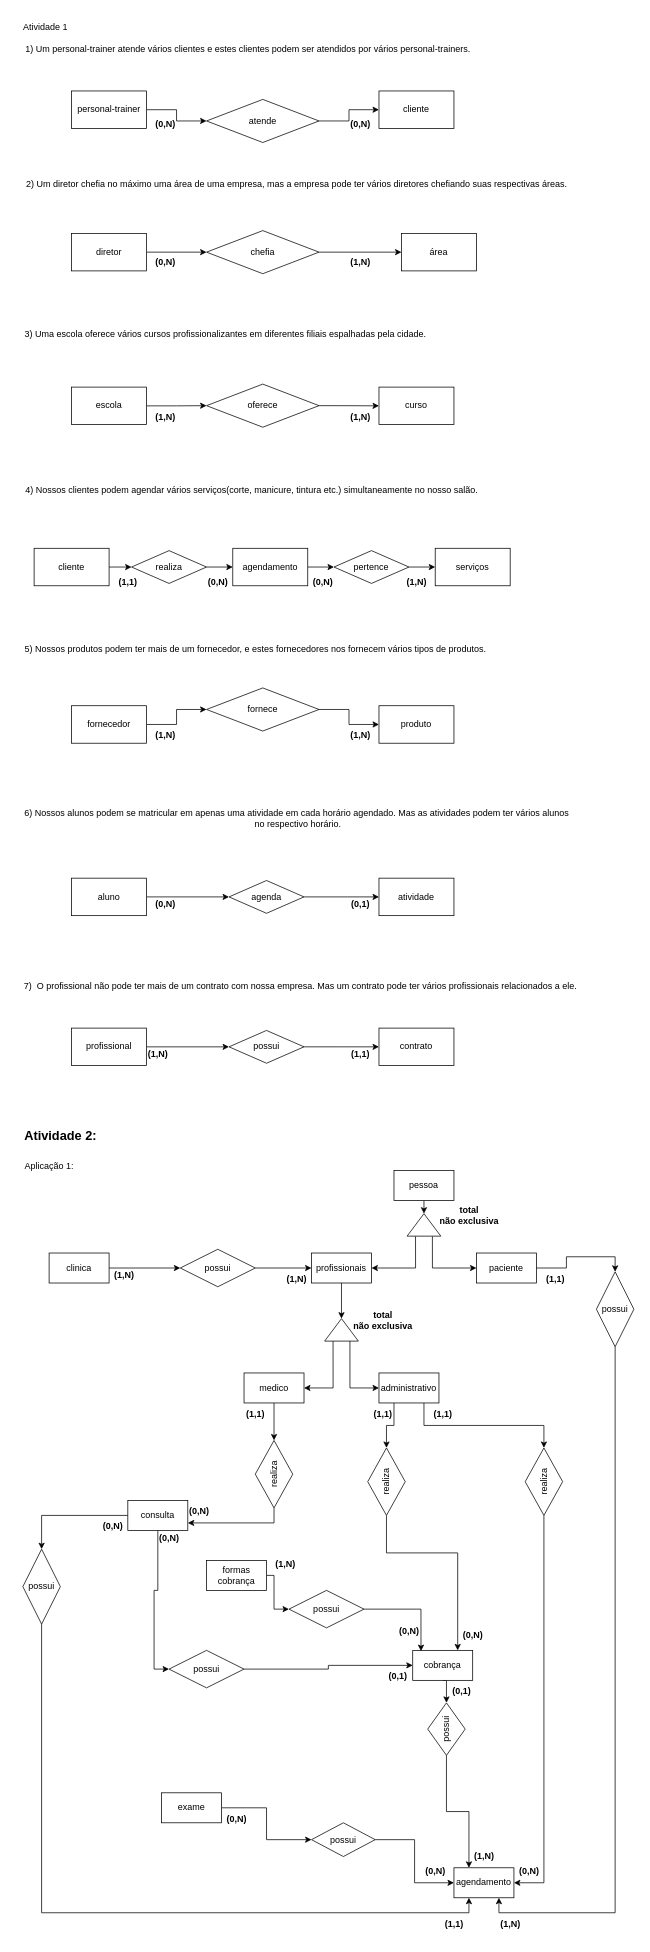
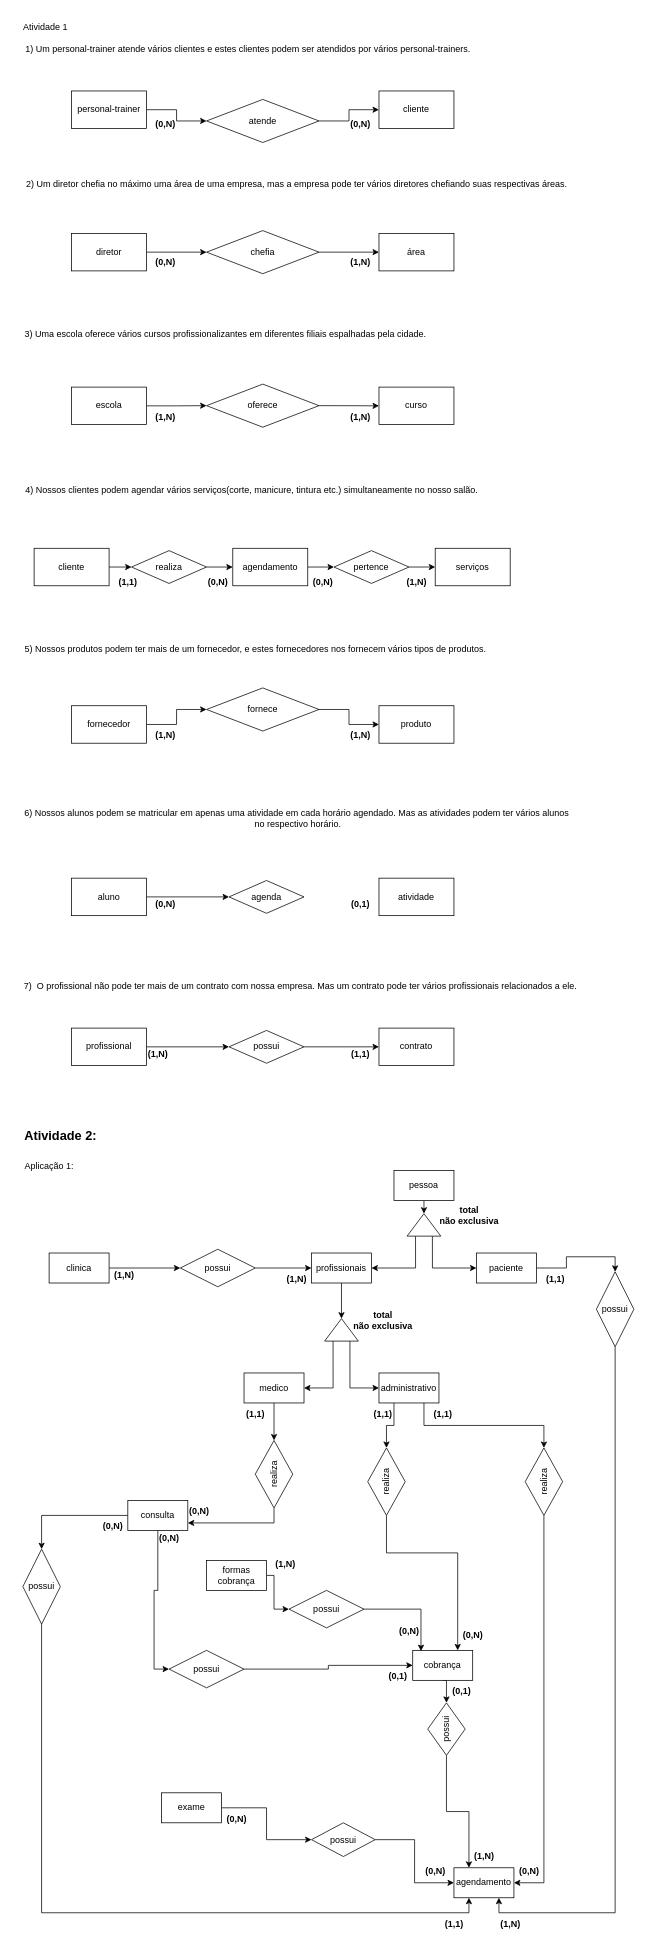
- <mxCell id="14" value="área" style="rounded=0;whiteSpace=wrap;html=1;" vertex="1" parent="1"><mxGeometry x="535" y="310" width="100" height="50" as="geometry" /></mxCell>
+ <mxCell id="14" value="área" style="rounded=0;whiteSpace=wrap;html=1;" vertex="1" parent="1"><mxGeometry x="505" y="310" width="100" height="50" as="geometry" /></mxCell>
- <mxCell id="52" style="edgeStyle=orthogonalEdgeStyle;rounded=0;orthogonalLoop=1;jettySize=auto;html=1;exitX=1;exitY=0.5;exitDx=0;exitDy=0;entryX=0;entryY=0.5;entryDx=0;entryDy=0;" edge="1" parent="1" source="53" target="54"><mxGeometry relative="1" as="geometry" /></mxCell>
